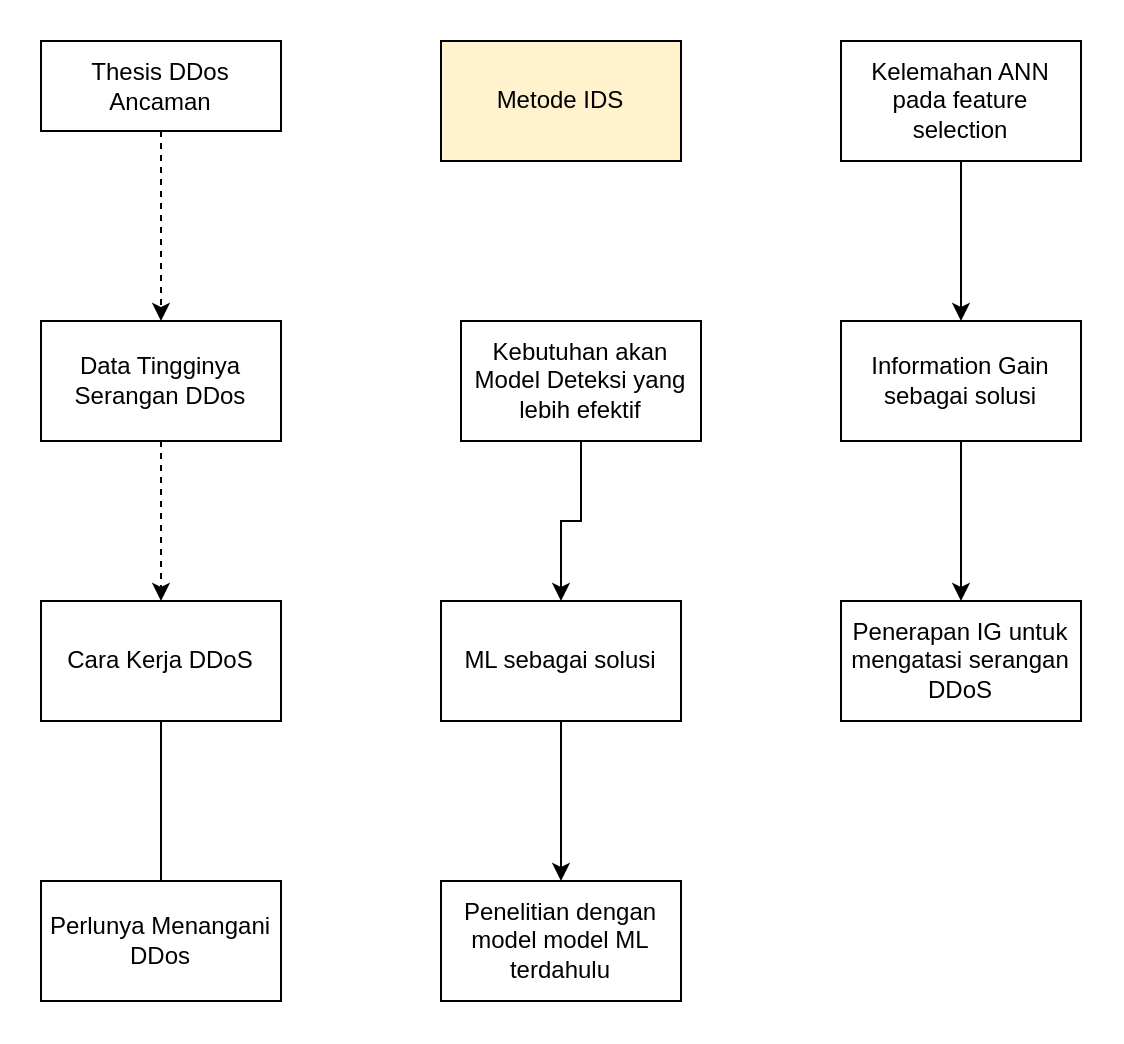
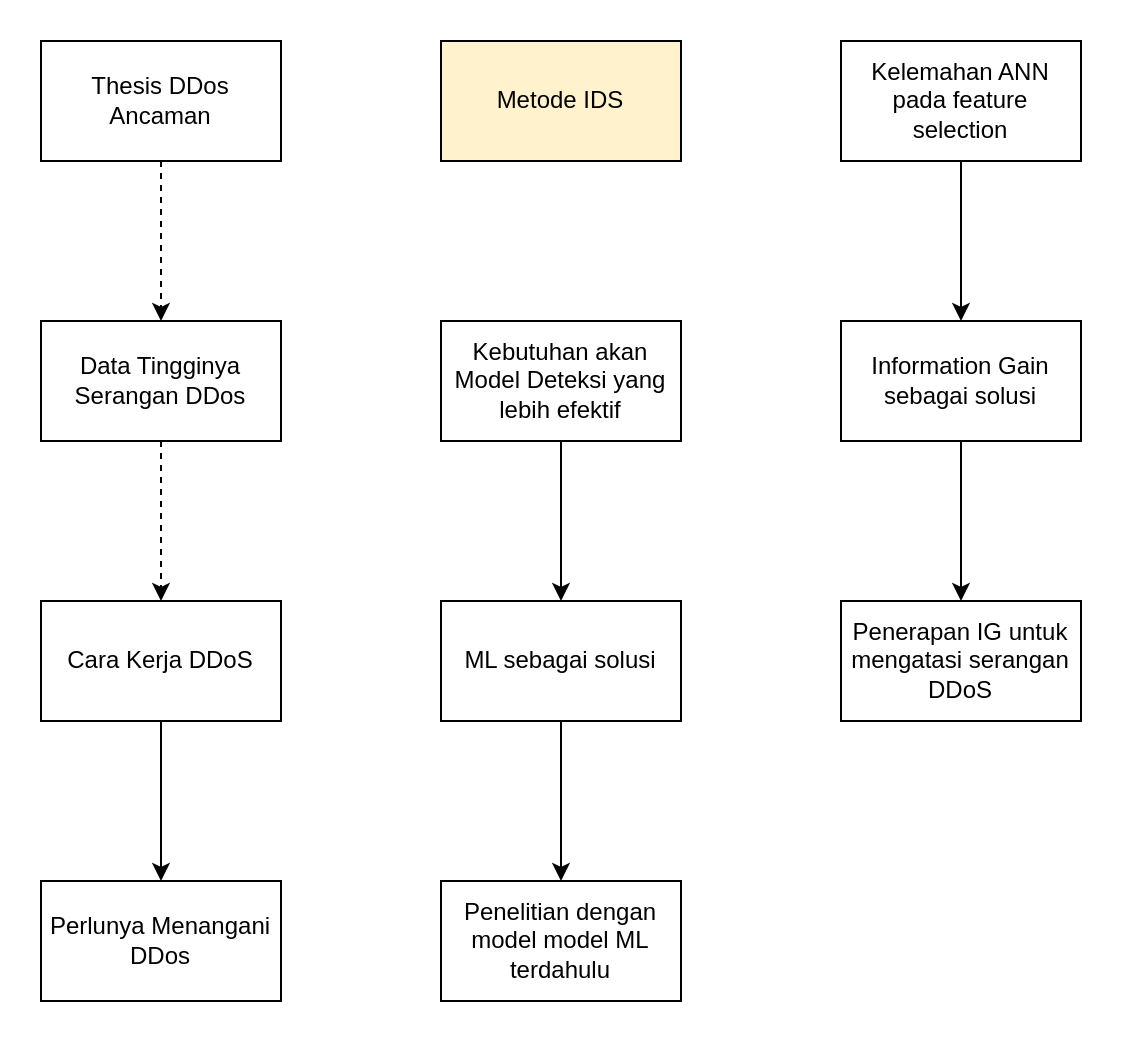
- <mxCell id="3" value="Thesis DDos Ancaman" style="rounded=0;whiteSpace=wrap;html=1;" vertex="1" parent="1"><mxGeometry x="20" y="20" width="120" height="45" as="geometry" /></mxCell>
+ <mxCell id="3" value="Thesis DDos Ancaman" style="rounded=0;whiteSpace=wrap;html=1;" vertex="1" parent="1"><mxGeometry x="20" y="20" width="120" height="60" as="geometry" /></mxCell>
- <mxCell id="11" value="Kebutuhan akan Model Deteksi yang lebih efektif" style="rounded=0;whiteSpace=wrap;html=1;" vertex="1" parent="1"><mxGeometry x="230" y="160" width="120" height="60" as="geometry" /></mxCell>
+ <mxCell id="11" value="Kebutuhan akan Model Deteksi yang lebih efektif" style="rounded=0;whiteSpace=wrap;html=1;" vertex="1" parent="1"><mxGeometry x="220" y="160" width="120" height="60" as="geometry" /></mxCell>
- <mxCell id="6" value="" style="edgeStyle=orthogonalEdgeStyle;rounded=0;orthogonalLoop=1;jettySize=auto;html=1;endArrow=none;" edge="1" parent="1" source="7" target="8"><mxGeometry relative="1" as="geometry" /></mxCell>
+ <mxCell id="6" value="" style="edgeStyle=orthogonalEdgeStyle;rounded=0;orthogonalLoop=1;jettySize=auto;html=1;" edge="1" parent="1" source="7" target="8"><mxGeometry relative="1" as="geometry" /></mxCell>
